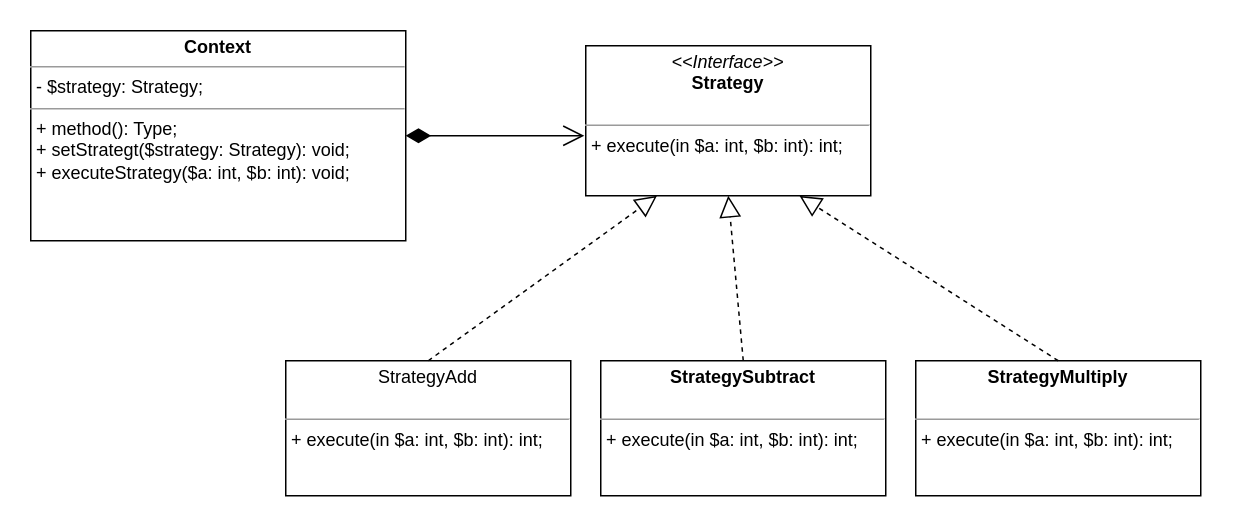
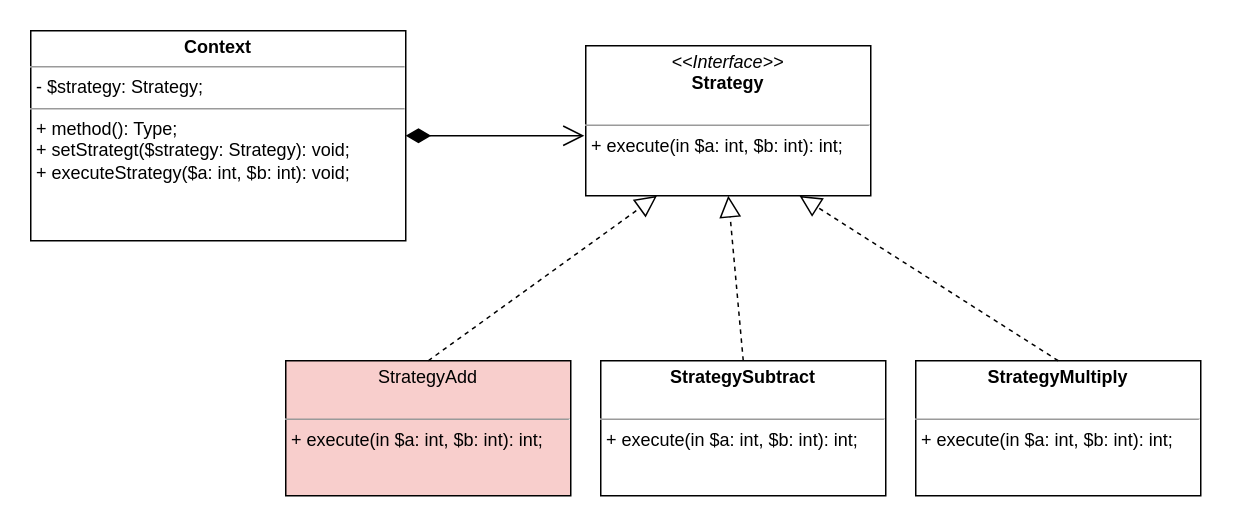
- <mxCell id="4" value="&lt;p style=&quot;margin: 0px ; margin-top: 4px ; text-align: center&quot;&gt;StrategyAdd&lt;/p&gt;&lt;p style=&quot;margin: 0px ; margin-left: 4px&quot;&gt;&lt;br&gt;&lt;/p&gt;&lt;hr size=&quot;1&quot;&gt;&lt;p style=&quot;margin: 0px ; margin-left: 4px&quot;&gt;+ execute(in $a: int, $b: int): int;&lt;br&gt;&lt;/p&gt;" style="verticalAlign=top;align=left;overflow=fill;fontSize=12;fontFamily=Helvetica;html=1;" parent="2" vertex="1"><mxGeometry x="170" y="220" width="190" height="90" as="geometry" /></mxCell>
+ <mxCell id="4" value="&lt;p style=&quot;margin: 0px ; margin-top: 4px ; text-align: center&quot;&gt;StrategyAdd&lt;/p&gt;&lt;p style=&quot;margin: 0px ; margin-left: 4px&quot;&gt;&lt;br&gt;&lt;/p&gt;&lt;hr size=&quot;1&quot;&gt;&lt;p style=&quot;margin: 0px ; margin-left: 4px&quot;&gt;+ execute(in $a: int, $b: int): int;&lt;br&gt;&lt;/p&gt;" style="verticalAlign=top;align=left;overflow=fill;fontSize=12;fontFamily=Helvetica;html=1;fillColor=#f8cecc;" parent="2" vertex="1"><mxGeometry x="170" y="220" width="190" height="90" as="geometry" /></mxCell>
